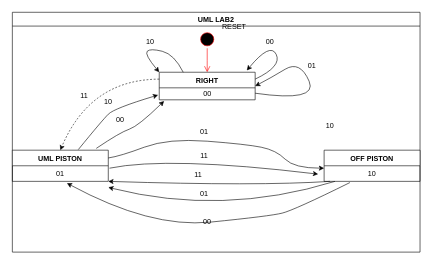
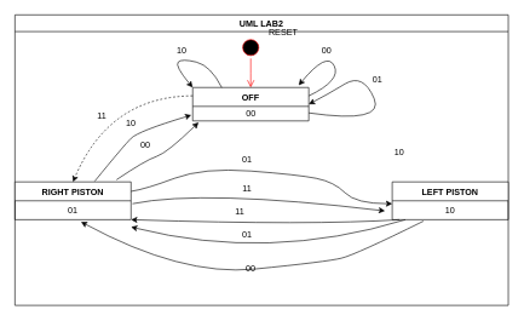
- <mxCell id="23" value="RIGHT" style="swimlane;fontStyle=1;align=center;verticalAlign=top;childLayout=stackLayout;horizontal=1;startSize=26;horizontalStack=0;resizeParent=1;resizeParentMax=0;resizeLast=0;collapsible=1;marginBottom=0;" vertex="1" parent="1"><mxGeometry x="265" y="120" width="160" height="46" as="geometry" /></mxCell>
+ <mxCell id="23" value="OFF" style="swimlane;fontStyle=1;align=center;verticalAlign=top;childLayout=stackLayout;horizontal=1;startSize=26;horizontalStack=0;resizeParent=1;resizeParentMax=0;resizeLast=0;collapsible=1;marginBottom=0;" vertex="1" parent="1"><mxGeometry x="265" y="120" width="160" height="46" as="geometry" /></mxCell>
- <mxCell id="21" value="UML PISTON" style="swimlane;fontStyle=1;align=center;verticalAlign=top;childLayout=stackLayout;horizontal=1;startSize=26;horizontalStack=0;resizeParent=1;resizeParentMax=0;resizeLast=0;collapsible=1;marginBottom=0;" vertex="1" parent="1"><mxGeometry x="20" y="250" width="160" height="52" as="geometry" /></mxCell>
+ <mxCell id="21" value="RIGHT PISTON" style="swimlane;fontStyle=1;align=center;verticalAlign=top;childLayout=stackLayout;horizontal=1;startSize=26;horizontalStack=0;resizeParent=1;resizeParentMax=0;resizeLast=0;collapsible=1;marginBottom=0;" vertex="1" parent="1"><mxGeometry x="20" y="250" width="160" height="52" as="geometry" /></mxCell>
- <mxCell id="6" value="OFF PISTON" style="swimlane;fontStyle=1;align=center;verticalAlign=top;childLayout=stackLayout;horizontal=1;startSize=26;horizontalStack=0;resizeParent=1;resizeParentMax=0;resizeLast=0;collapsible=1;marginBottom=0;" vertex="1" parent="2"><mxGeometry x="520" y="230" width="160" height="52" as="geometry" /></mxCell>
+ <mxCell id="6" value="LEFT PISTON" style="swimlane;fontStyle=1;align=center;verticalAlign=top;childLayout=stackLayout;horizontal=1;startSize=26;horizontalStack=0;resizeParent=1;resizeParentMax=0;resizeLast=0;collapsible=1;marginBottom=0;" vertex="1" parent="2"><mxGeometry x="520" y="230" width="160" height="52" as="geometry" /></mxCell>
